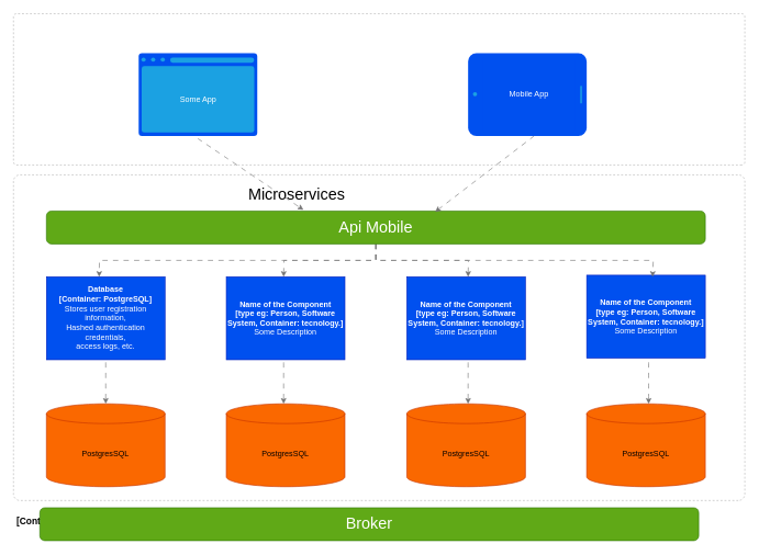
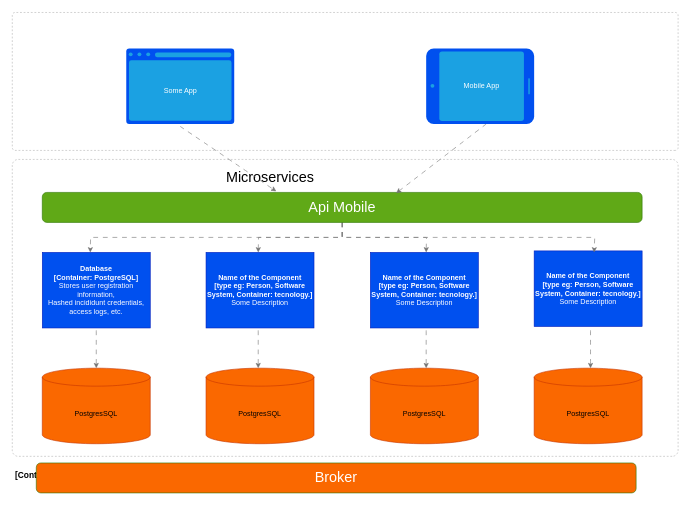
- <mxCell id="7" value="Mobile App" style="rounded=1;arcSize=4;whiteSpace=wrap;html=1;shadow=0;glass=0;strokeColor=none;fontFamily=Helvetica;fontSize=12;fontColor=#ffffff;fillColor=#0050ef;verticalAlign=middle;pointerEvents=0;" vertex="1" parent="5"><mxGeometry x="21.892" y="5.143" width="141.081" height="115.714" as="geometry" /></mxCell>
+ <mxCell id="7" value="Mobile App" style="rounded=1;arcSize=4;whiteSpace=wrap;html=1;shadow=0;glass=0;strokeColor=none;fontFamily=Helvetica;fontSize=12;fontColor=#ffffff;fillColor=#1ba1e2;verticalAlign=middle;pointerEvents=0;" vertex="1" parent="5"><mxGeometry x="21.892" y="5.143" width="141.081" height="115.714" as="geometry" /></mxCell>
- <mxCell id="4" value="Database&lt;br&gt;[Container: PostgreSQL]&lt;br&gt;&lt;span style=&quot;font-weight: normal;&quot;&gt;Stores user registration information, &#10;Hashed authentication credentials, &#10;access logs, etc.&lt;/span&gt;" style="group;fillColor=#0050ef;fontColor=#ffffff;strokeColor=#001DBC;rounded=0;arcSize=4;container=0;verticalAlign=middle;fontStyle=1;whiteSpace=wrap;html=1;" vertex="1" connectable="0" parent="1"><mxGeometry x="70" y="420" width="180" height="126" as="geometry" /></mxCell>
+ <mxCell id="4" value="Database&lt;br&gt;[Container: PostgreSQL]&lt;br&gt;&lt;span style=&quot;font-weight: normal;&quot;&gt;Stores user registration information, &#10;Hashed incididunt credentials, &#10;access logs, etc.&lt;/span&gt;" style="group;fillColor=#0050ef;fontColor=#ffffff;strokeColor=#001DBC;rounded=0;arcSize=4;container=0;verticalAlign=middle;fontStyle=1;whiteSpace=wrap;html=1;" vertex="1" connectable="0" parent="1"><mxGeometry x="70" y="420" width="180" height="126" as="geometry" /></mxCell>
- <mxCell id="37" value="&lt;font style=&quot;font-size: 24px;&quot;&gt;Broker&lt;/font&gt;" style="rounded=1;whiteSpace=wrap;html=1;fillColor=#60a917;fontColor=#ffffff;strokeColor=#2D7600;" vertex="1" parent="1"><mxGeometry x="60" y="771" width="1000" height="50" as="geometry" /></mxCell>
+ <mxCell id="37" value="&lt;font style=&quot;font-size: 24px;&quot;&gt;Broker&lt;/font&gt;" style="rounded=1;whiteSpace=wrap;html=1;fillColor=#fa6800;fontColor=#ffffff;strokeColor=#2D7600;" vertex="1" parent="1"><mxGeometry x="60" y="771" width="1000" height="50" as="geometry" /></mxCell>
